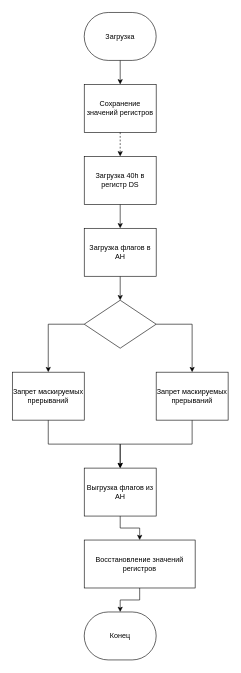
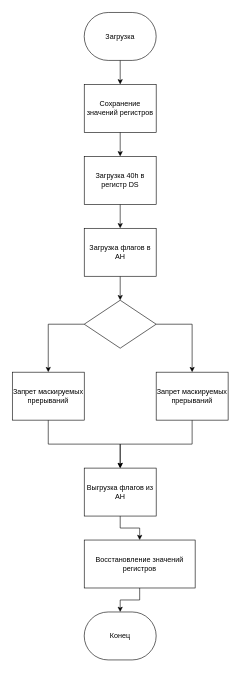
- <mxCell id="18" value="" style="endArrow=classic;html=1;exitX=0.5;exitY=1;exitDx=0;exitDy=0;entryX=0.5;entryY=0;entryDx=0;entryDy=0;dashed=1;" edge="1" parent="1" source="2" target="5"><mxGeometry width="50" height="50" relative="1" as="geometry"><mxPoint x="340" y="440" as="sourcePoint" /><mxPoint x="390" y="390" as="targetPoint" /></mxGeometry></mxCell>
+ <mxCell id="18" value="" style="endArrow=classic;html=1;exitX=0.5;exitY=1;exitDx=0;exitDy=0;entryX=0.5;entryY=0;entryDx=0;entryDy=0;" edge="1" parent="1" source="2" target="5"><mxGeometry width="50" height="50" relative="1" as="geometry"><mxPoint x="340" y="440" as="sourcePoint" /><mxPoint x="390" y="390" as="targetPoint" /></mxGeometry></mxCell>
